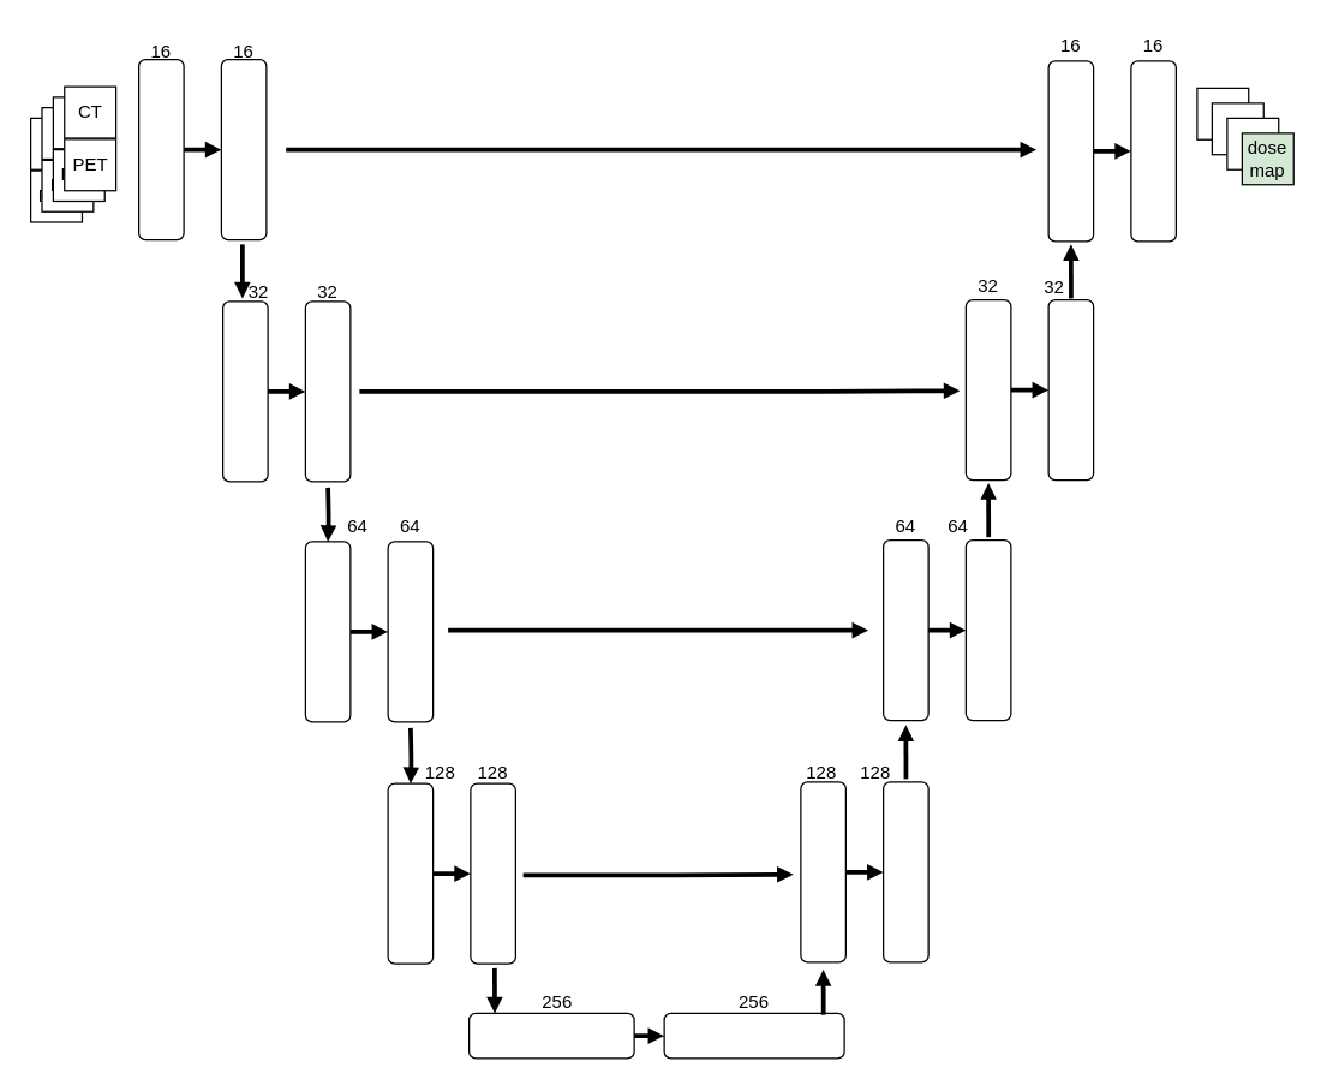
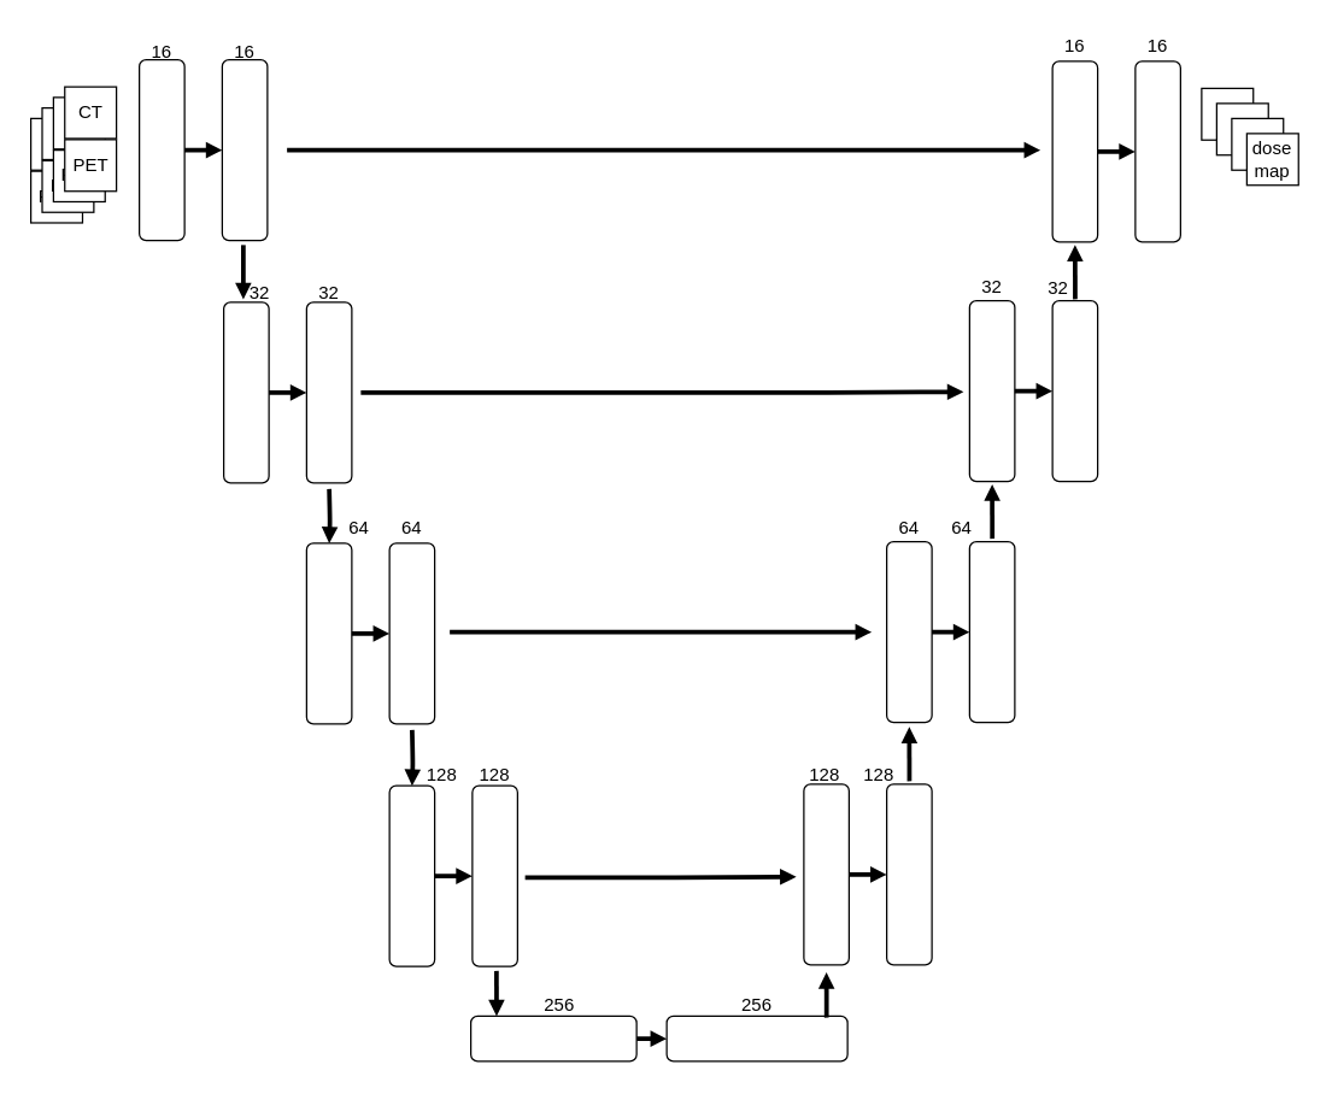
- <mxCell id="75" value="dose&lt;br&gt;map" style="whiteSpace=wrap;html=1;aspect=fixed;fillColor=#d5e8d4;" parent="1" vertex="1"><mxGeometry x="827" y="88" width="34.286" height="34.286" as="geometry" /></mxCell>
+ <mxCell id="75" value="dose&lt;br&gt;map" style="whiteSpace=wrap;html=1;aspect=fixed;" parent="1" vertex="1"><mxGeometry x="827" y="88" width="34.286" height="34.286" as="geometry" /></mxCell>
